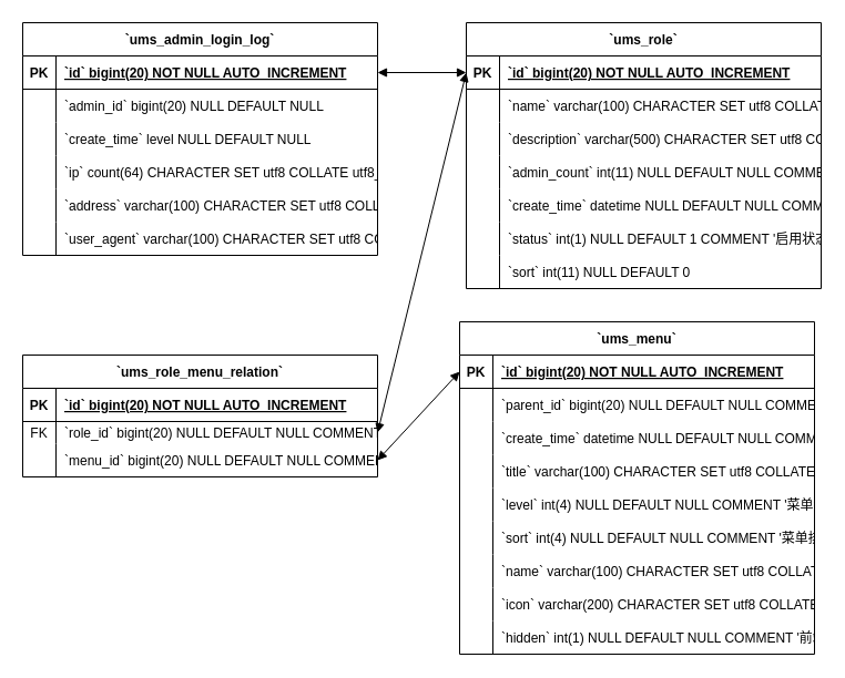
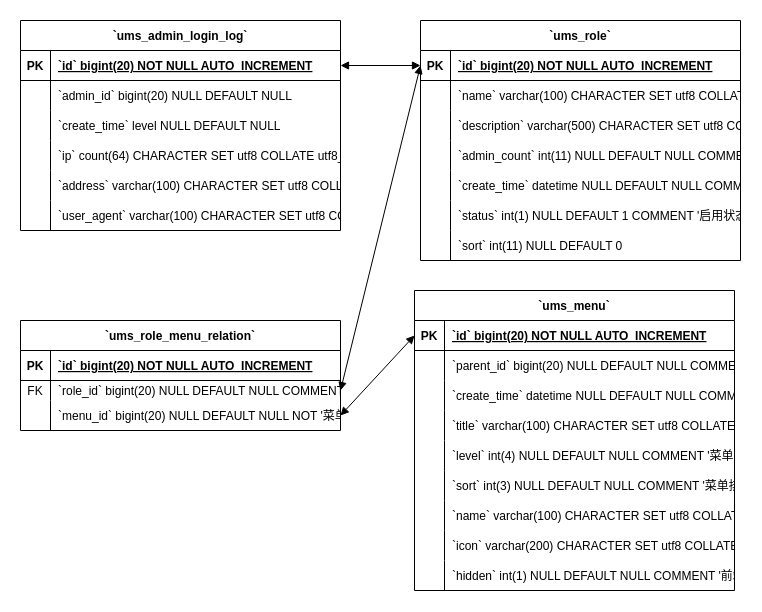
- <mxCell id="52" value="`menu_id` bigint(20) NULL DEFAULT NULL COMMENT '菜单ID'" style="shape=partialRectangle;overflow=hidden;connectable=0;fillColor=none;align=left;strokeColor=inherit;top=0;left=0;bottom=0;right=0;spacingLeft=6;" vertex="1" parent="50"><mxGeometry x="30" width="290" height="30" as="geometry"><mxRectangle width="290" height="30" as="alternateBounds" /></mxGeometry></mxCell>
+ <mxCell id="52" value="`menu_id` bigint(20) NULL DEFAULT NULL NOT '菜单ID'" style="shape=partialRectangle;overflow=hidden;connectable=0;fillColor=none;align=left;strokeColor=inherit;top=0;left=0;bottom=0;right=0;spacingLeft=6;" vertex="1" parent="50"><mxGeometry x="30" width="290" height="30" as="geometry"><mxRectangle width="290" height="30" as="alternateBounds" /></mxGeometry></mxCell>
- <mxCell id="71" value="`sort` int(4) NULL DEFAULT NULL COMMENT '菜单排序'" style="shape=partialRectangle;overflow=hidden;connectable=0;fillColor=none;align=left;strokeColor=inherit;top=0;left=0;bottom=0;right=0;spacingLeft=6;" vertex="1" parent="69"><mxGeometry x="30" width="290" height="30" as="geometry"><mxRectangle width="290" height="30" as="alternateBounds" /></mxGeometry></mxCell>
+ <mxCell id="71" value="`sort` int(3) NULL DEFAULT NULL COMMENT '菜单排序'" style="shape=partialRectangle;overflow=hidden;connectable=0;fillColor=none;align=left;strokeColor=inherit;top=0;left=0;bottom=0;right=0;spacingLeft=6;" vertex="1" parent="69"><mxGeometry x="30" width="290" height="30" as="geometry"><mxRectangle width="290" height="30" as="alternateBounds" /></mxGeometry></mxCell>
